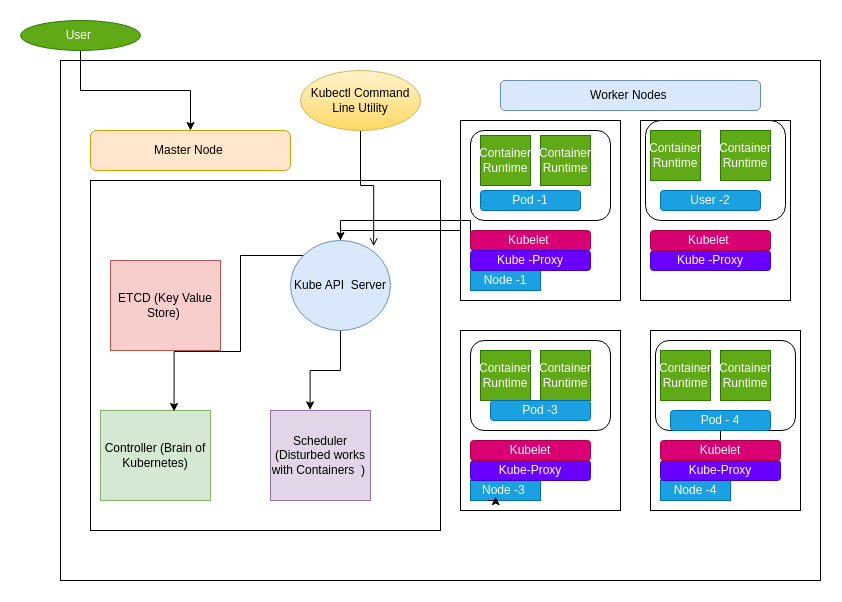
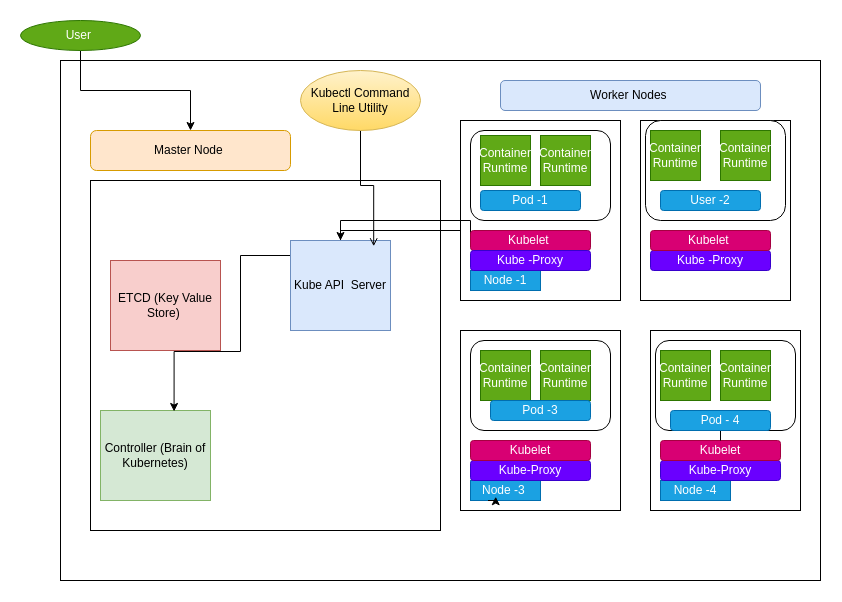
- <mxCell id="11" value="Kube API&amp;nbsp; Server" style="ellipse;whiteSpace=wrap;html=1;fillColor=#dae8fc;strokeColor=#6c8ebf;" vertex="1" parent="1"><mxGeometry x="290" y="240" width="100" height="90" as="geometry" /></mxCell>
+ <mxCell id="11" value="Kube API&amp;nbsp; Server" style="rounded=0;whiteSpace=wrap;html=1;fillColor=#dae8fc;strokeColor=#6c8ebf;" vertex="1" parent="1"><mxGeometry x="290" y="240" width="100" height="90" as="geometry" /></mxCell>
- <mxCell id="9" style="edgeStyle=orthogonalEdgeStyle;rounded=0;orthogonalLoop=1;jettySize=auto;html=1;entryX=0.396;entryY=-0.007;entryDx=0;entryDy=0;entryPerimeter=0;" edge="1" parent="1" source="11" target="7"><mxGeometry relative="1" as="geometry" /></mxCell>
- <mxCell id="7" value="Scheduler (Disturbed works with Containers&amp;nbsp; )&amp;nbsp;" style="rounded=0;whiteSpace=wrap;html=1;fillColor=#e1d5e7;strokeColor=#9673a6;" vertex="1" parent="1"><mxGeometry x="270" y="410" width="100" height="90" as="geometry" /></mxCell>
